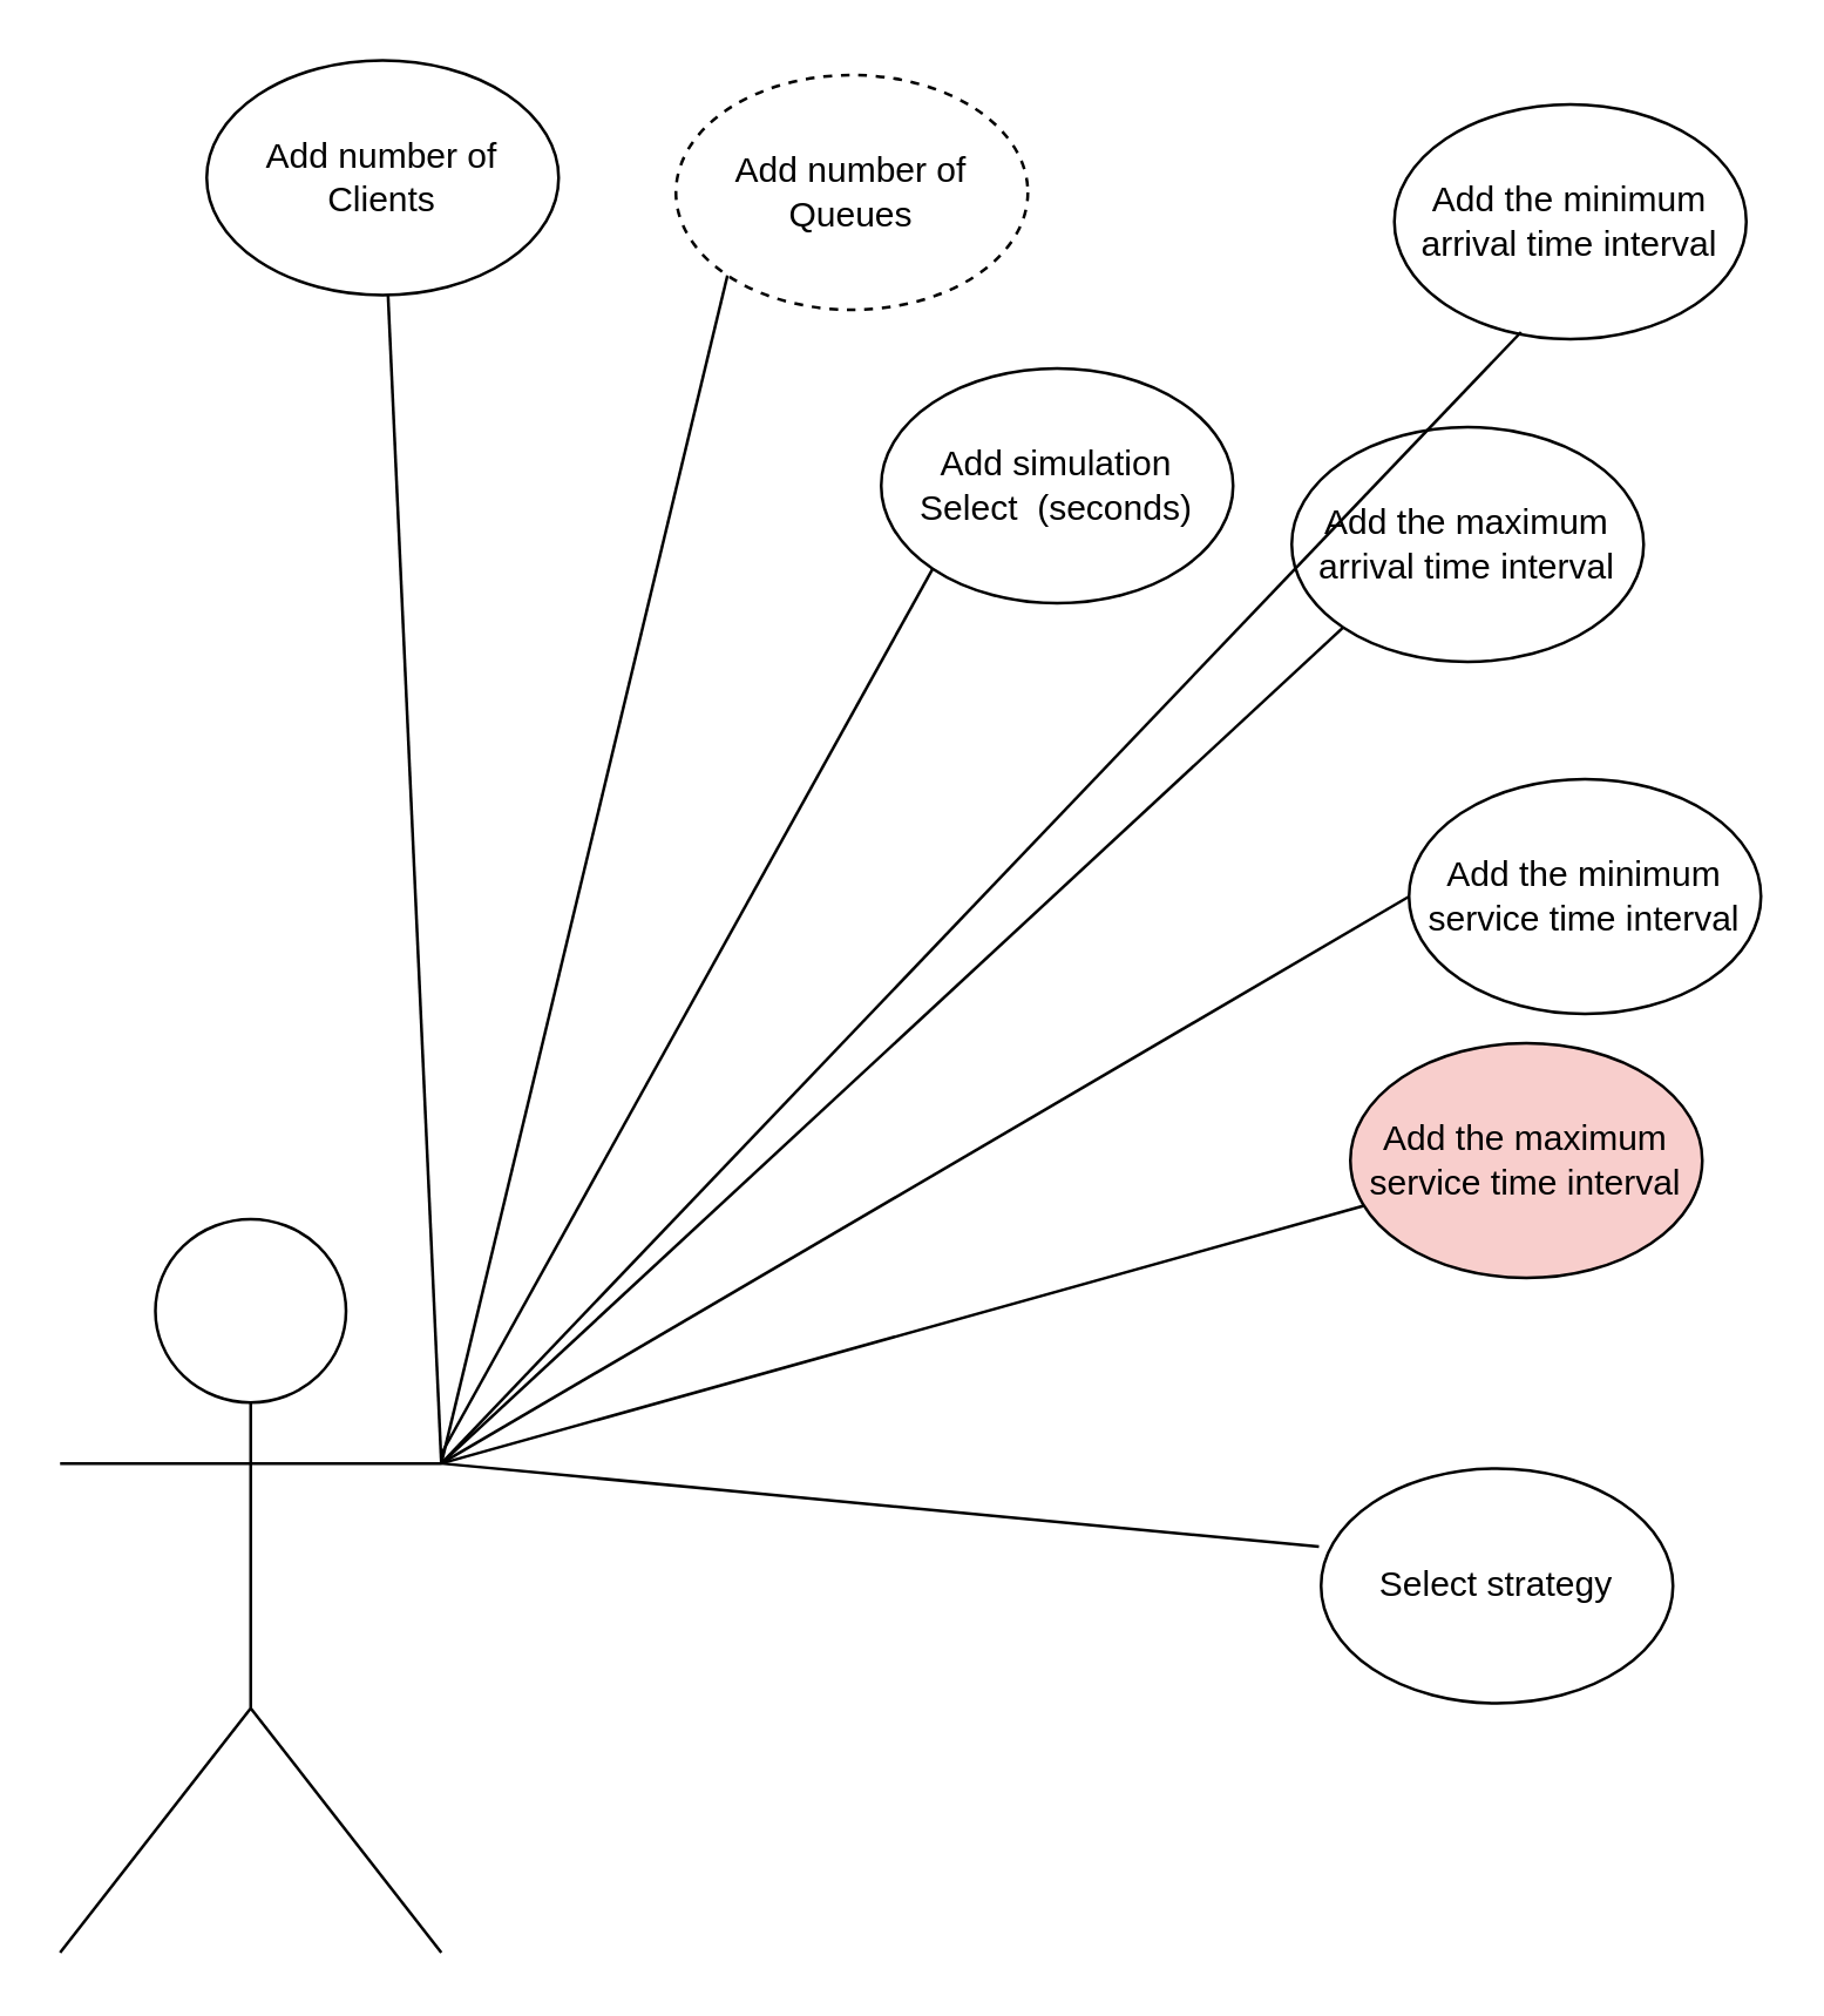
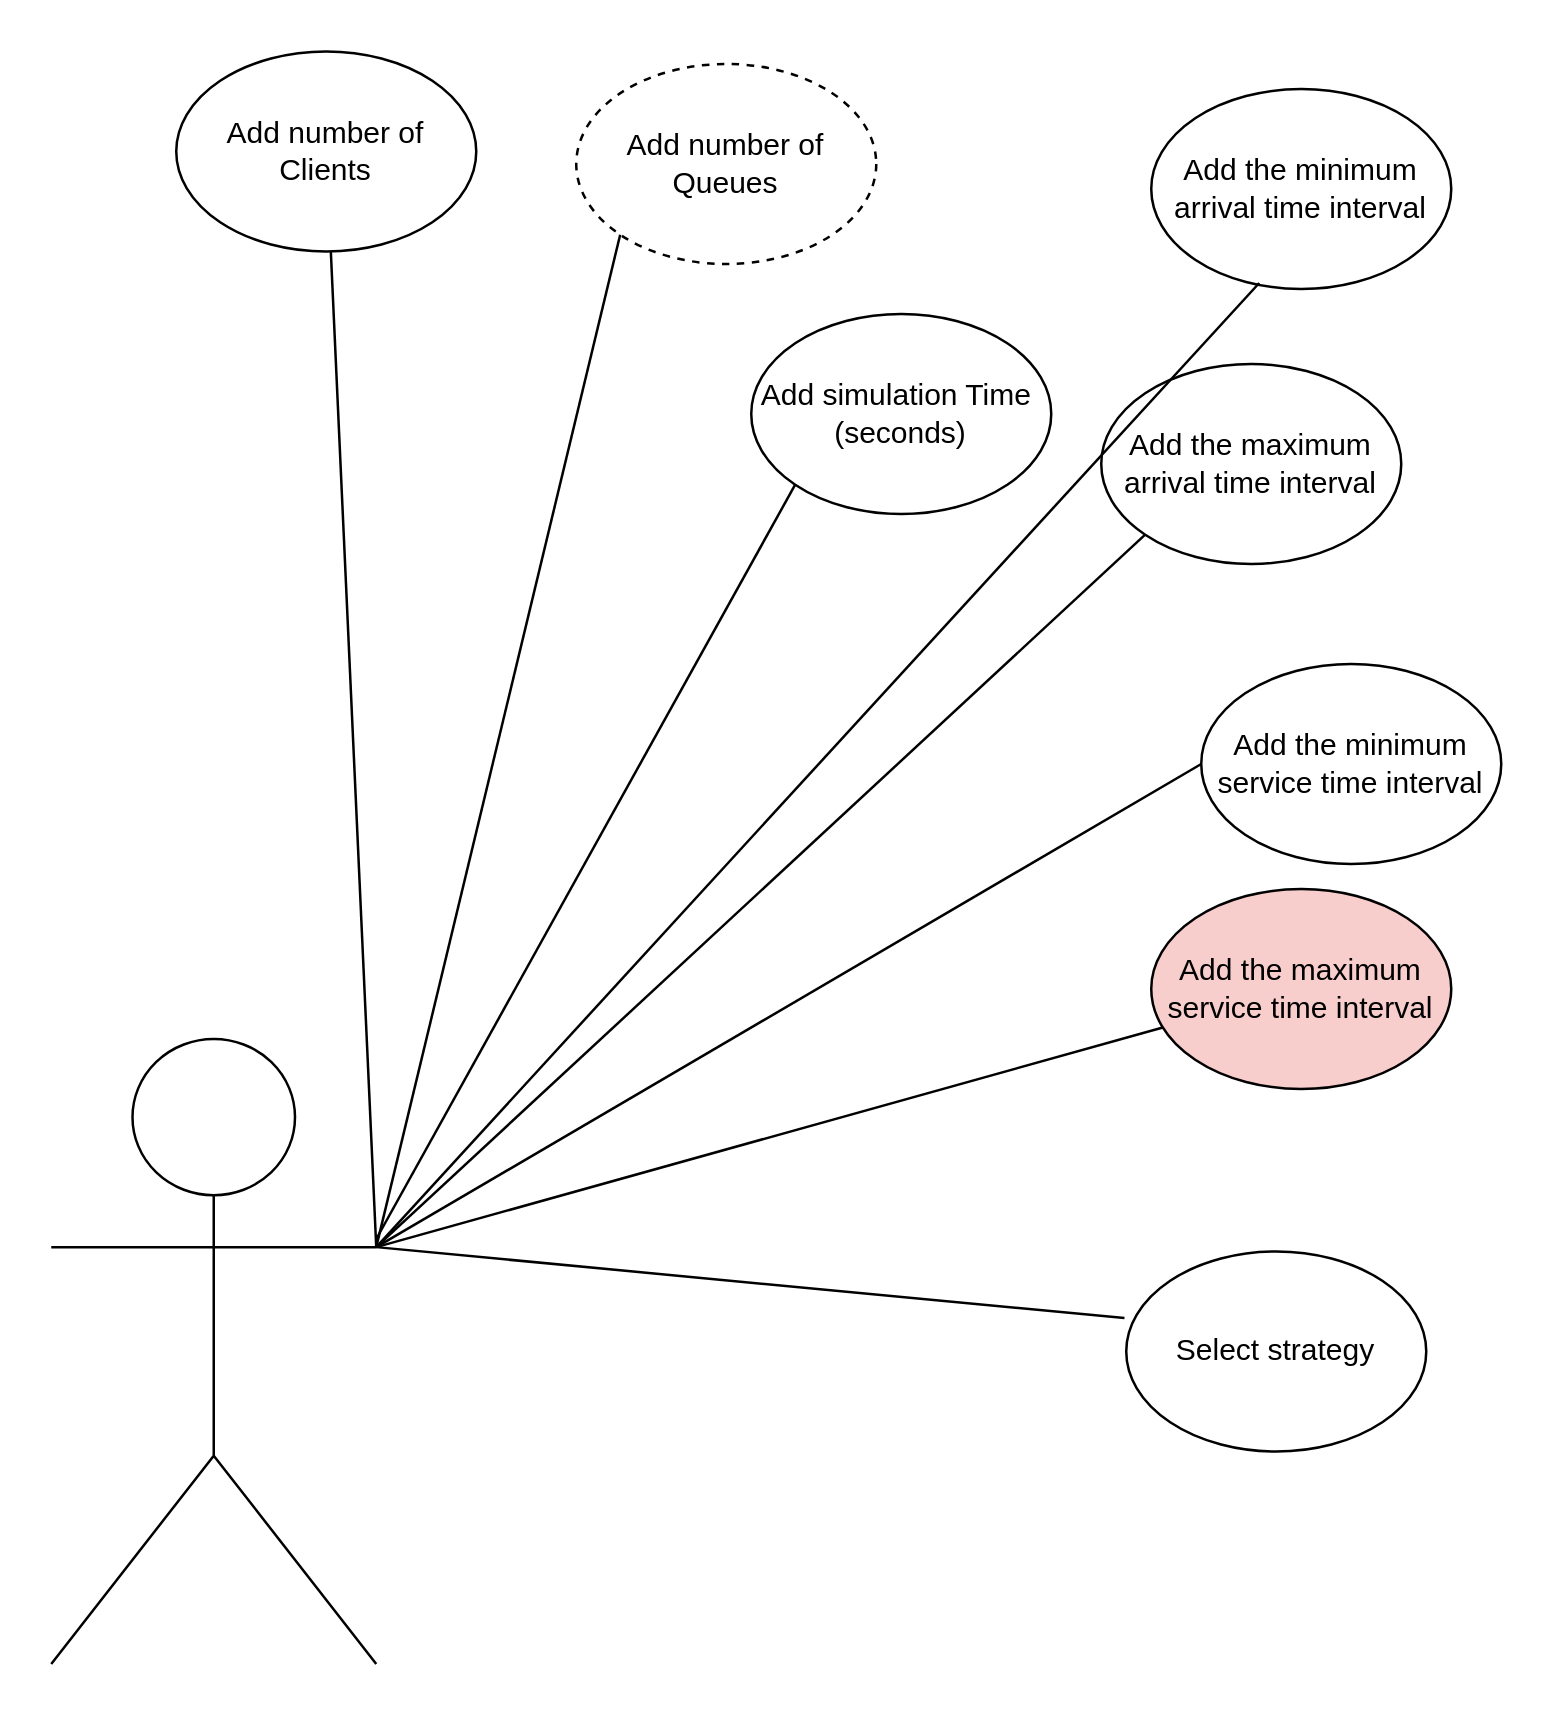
- <mxCell id="6" value="Add the minimum arrival time interval" style="ellipse;whiteSpace=wrap;html=1;" vertex="1" parent="1"><mxGeometry x="475" y="35" width="120" height="80" as="geometry" /></mxCell>
+ <mxCell id="6" value="Add the minimum arrival time interval" style="ellipse;whiteSpace=wrap;html=1;" vertex="1" parent="1"><mxGeometry x="460" y="35" width="120" height="80" as="geometry" /></mxCell>
- <mxCell id="17" value="Add simulation Select&amp;nbsp; (seconds)" style="ellipse;whiteSpace=wrap;html=1;" vertex="1" parent="1"><mxGeometry x="300" y="125" width="120" height="80" as="geometry" /></mxCell>
+ <mxCell id="17" value="Add simulation Time&amp;nbsp; (seconds)" style="ellipse;whiteSpace=wrap;html=1;" vertex="1" parent="1"><mxGeometry x="300" y="125" width="120" height="80" as="geometry" /></mxCell>
